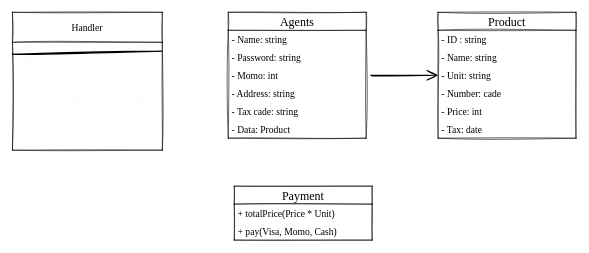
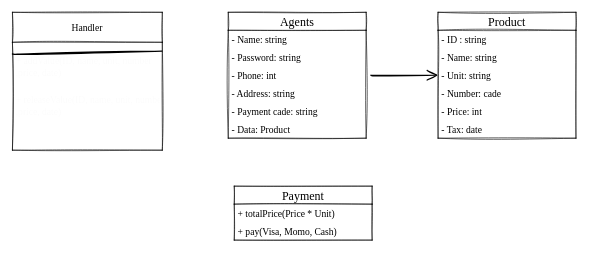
- <mxCell id="20" value="- Momo: int" style="text;strokeColor=none;fillColor=none;align=left;verticalAlign=middle;spacingLeft=4;spacingRight=4;overflow=hidden;points=[[0,0.5],[1,0.5]];portConstraint=eastwest;rotatable=0;fontSize=16;sketch=1;hachureGap=4;fontFamily=Architects Daughter;fontSource=https%3A%2F%2Ffonts.googleapis.com%2Fcss%3Ffamily%3DArchitects%2BDaughter;" vertex="1" parent="17"><mxGeometry y="90" width="230" height="30" as="geometry" /></mxCell>
+ <mxCell id="20" value="- Phone: int" style="text;strokeColor=none;fillColor=none;align=left;verticalAlign=middle;spacingLeft=4;spacingRight=4;overflow=hidden;points=[[0,0.5],[1,0.5]];portConstraint=eastwest;rotatable=0;fontSize=16;sketch=1;hachureGap=4;fontFamily=Architects Daughter;fontSource=https%3A%2F%2Ffonts.googleapis.com%2Fcss%3Ffamily%3DArchitects%2BDaughter;" vertex="1" parent="17"><mxGeometry y="90" width="230" height="30" as="geometry" /></mxCell>
- <mxCell id="22" value="- Tax cade: string" style="text;strokeColor=none;fillColor=none;align=left;verticalAlign=middle;spacingLeft=4;spacingRight=4;overflow=hidden;points=[[0,0.5],[1,0.5]];portConstraint=eastwest;rotatable=0;fontSize=16;sketch=1;hachureGap=4;fontFamily=Architects Daughter;fontSource=https%3A%2F%2Ffonts.googleapis.com%2Fcss%3Ffamily%3DArchitects%2BDaughter;" vertex="1" parent="17"><mxGeometry y="150" width="230" height="30" as="geometry" /></mxCell>
+ <mxCell id="22" value="- Payment cade: string" style="text;strokeColor=none;fillColor=none;align=left;verticalAlign=middle;spacingLeft=4;spacingRight=4;overflow=hidden;points=[[0,0.5],[1,0.5]];portConstraint=eastwest;rotatable=0;fontSize=16;sketch=1;hachureGap=4;fontFamily=Architects Daughter;fontSource=https%3A%2F%2Ffonts.googleapis.com%2Fcss%3Ffamily%3DArchitects%2BDaughter;" vertex="1" parent="17"><mxGeometry y="150" width="230" height="30" as="geometry" /></mxCell>
